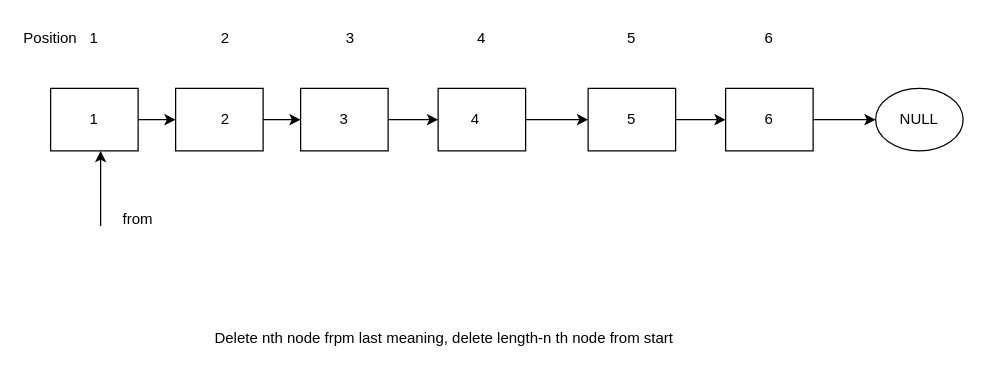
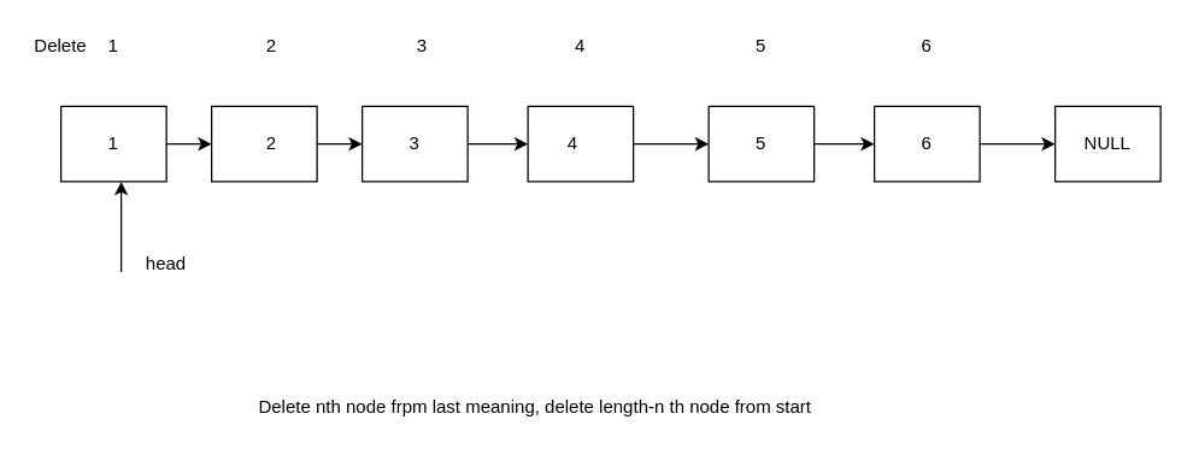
- <mxCell id="29" value="Position" style="text;html=1;strokeColor=none;fillColor=none;align=center;verticalAlign=middle;whiteSpace=wrap;rounded=0;" vertex="1" parent="1"><mxGeometry y="20" width="40" height="20" as="geometry" x="20" /></mxCell>
+ <mxCell id="29" value="Delete" style="text;html=1;strokeColor=none;fillColor=none;align=center;verticalAlign=middle;whiteSpace=wrap;rounded=0;" vertex="1" parent="1"><mxGeometry y="20" width="40" height="20" as="geometry" x="20" /></mxCell>
- <mxCell id="19" value="NULL" style="ellipse;whiteSpace=wrap;html=1;" vertex="1" parent="1"><mxGeometry x="700" y="70" width="70" height="50" as="geometry" /></mxCell>
+ <mxCell id="19" value="NULL" style="rounded=0;whiteSpace=wrap;html=1;" vertex="1" parent="1"><mxGeometry x="700" y="70" width="70" height="50" as="geometry" /></mxCell>
- <mxCell id="22" value="from" style="text;html=1;strokeColor=none;fillColor=none;align=center;verticalAlign=middle;whiteSpace=wrap;rounded=0;" vertex="1" parent="1"><mxGeometry x="90" y="160" width="40" height="30" as="geometry" /></mxCell>
+ <mxCell id="22" value="head" style="text;html=1;strokeColor=none;fillColor=none;align=center;verticalAlign=middle;whiteSpace=wrap;rounded=0;" vertex="1" parent="1"><mxGeometry x="90" y="160" width="40" height="30" as="geometry" /></mxCell>
